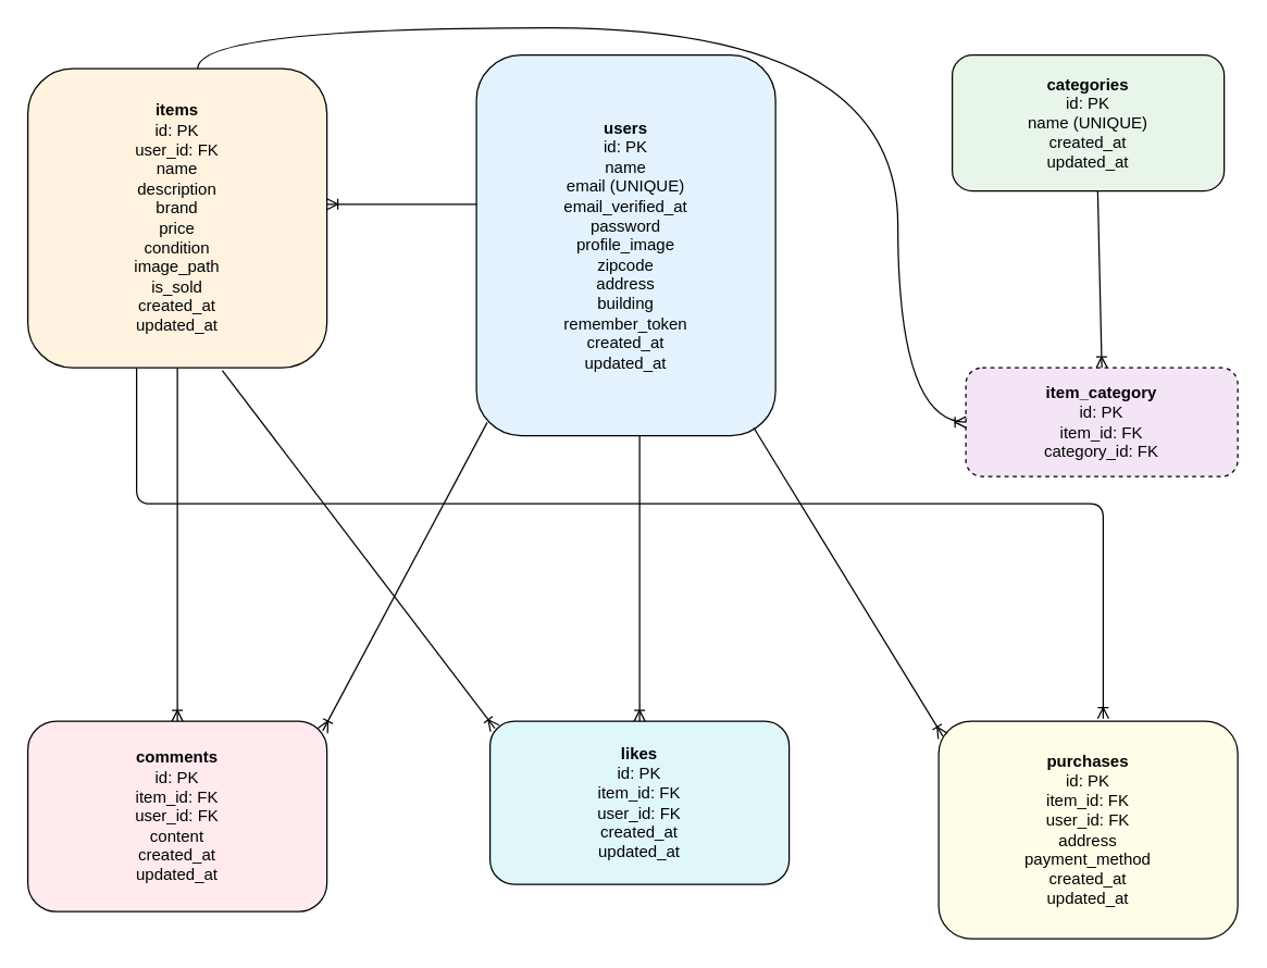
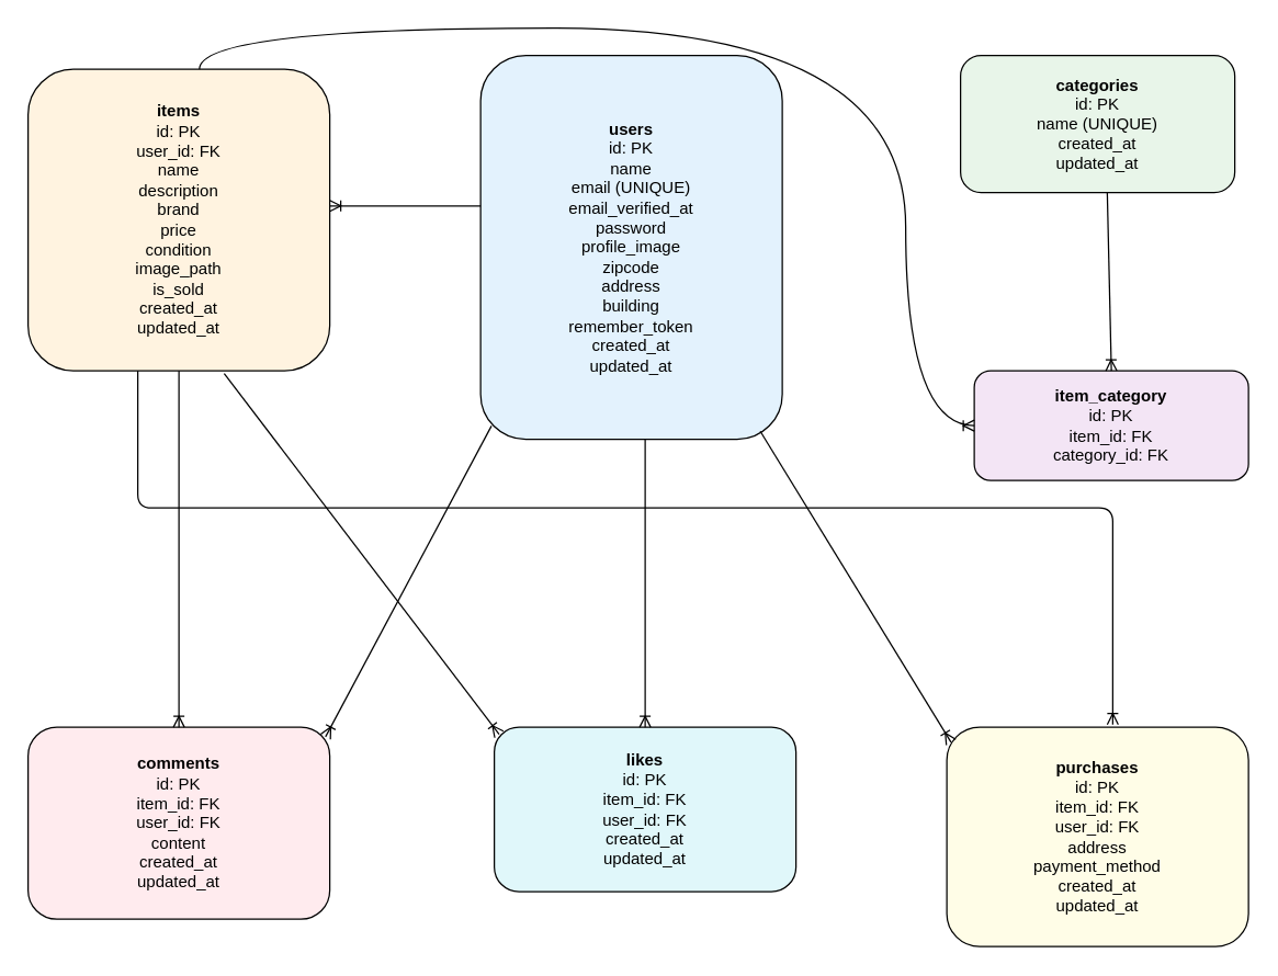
- <mxCell id="5" value="&lt;b&gt;item_category&lt;/b&gt;&lt;br&gt;id: PK&lt;br&gt;item_id: FK&lt;br&gt;category_id: FK" style="rounded=1;whiteSpace=wrap;html=1;fillColor=#F3E5F5;dashed=1;" parent="1" vertex="1"><mxGeometry x="710" y="270" width="200" height="80" as="geometry" /></mxCell>
+ <mxCell id="5" value="&lt;b&gt;item_category&lt;/b&gt;&lt;br&gt;id: PK&lt;br&gt;item_id: FK&lt;br&gt;category_id: FK" style="rounded=1;whiteSpace=wrap;html=1;fillColor=#F3E5F5;" parent="1" vertex="1"><mxGeometry x="710" y="270" width="200" height="80" as="geometry" /></mxCell>
